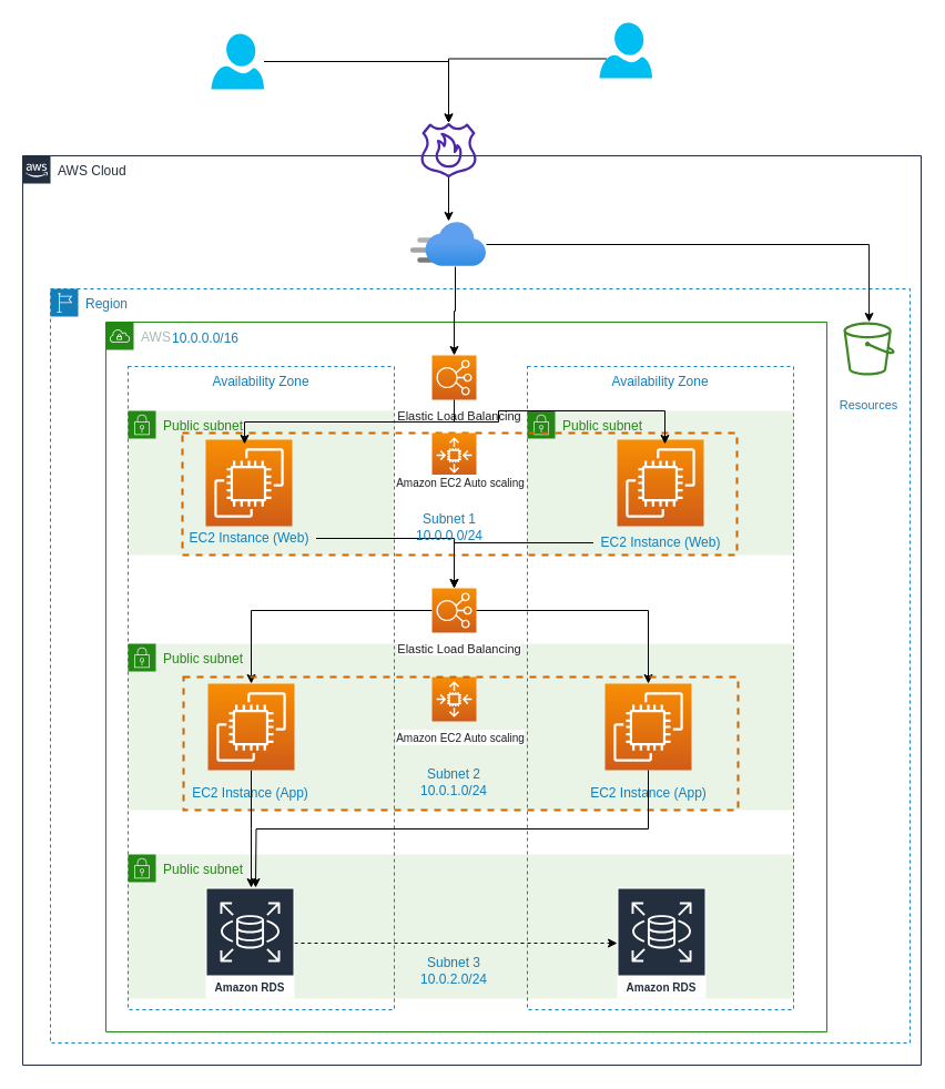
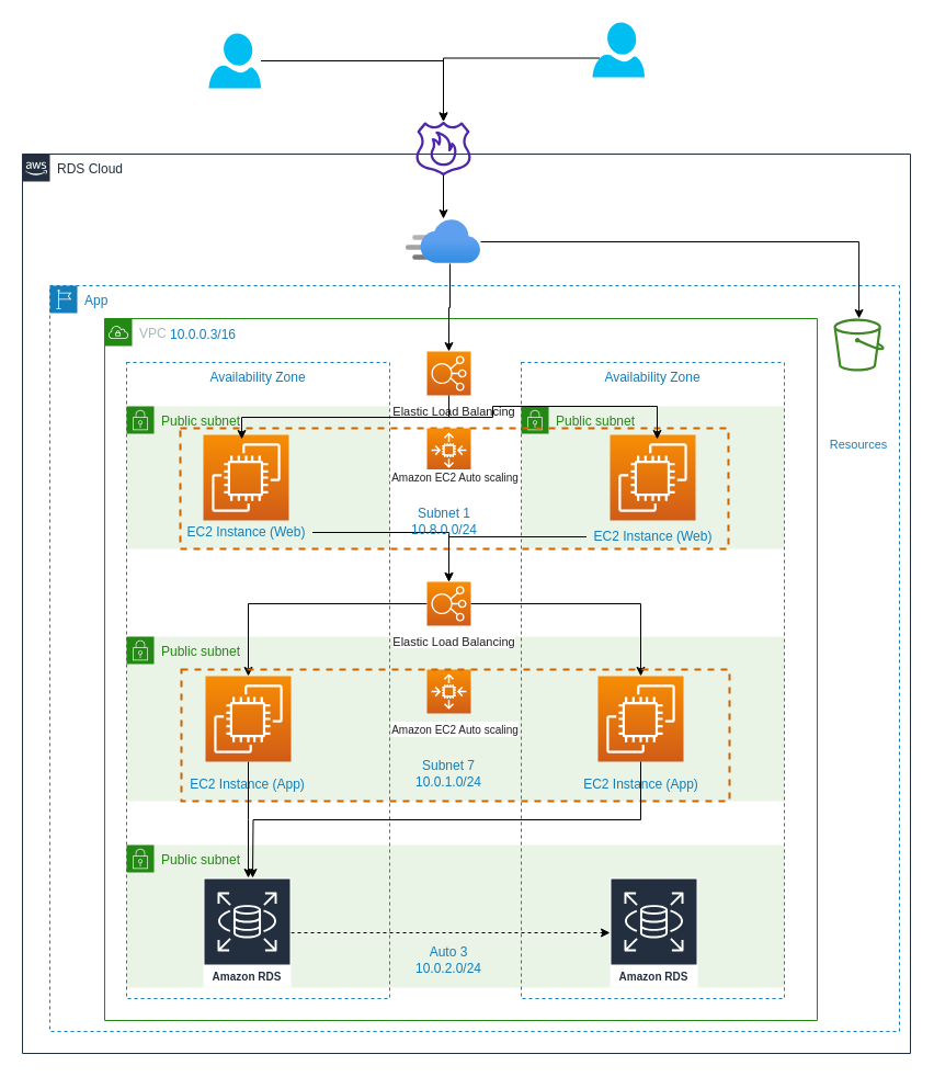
- <mxCell id="3" value="AWS Cloud" style="points=[[0,0],[0.25,0],[0.5,0],[0.75,0],[1,0],[1,0.25],[1,0.5],[1,0.75],[1,1],[0.75,1],[0.5,1],[0.25,1],[0,1],[0,0.75],[0,0.5],[0,0.25]];outlineConnect=0;gradientColor=none;html=1;whiteSpace=wrap;fontSize=12;fontStyle=0;container=0;pointerEvents=0;collapsible=0;recursiveResize=0;shape=mxgraph.aws4.group;grIcon=mxgraph.aws4.group_aws_cloud_alt;strokeColor=#232F3E;fillColor=none;verticalAlign=top;align=left;spacingLeft=30;fontColor=#232F3E;dashed=0;movable=1;resizable=1;rotatable=1;deletable=1;editable=1;connectable=1;" vertex="1" parent="2"><mxGeometry y="120" width="810" height="820" as="geometry" /></mxCell>
+ <mxCell id="3" value="RDS Cloud" style="points=[[0,0],[0.25,0],[0.5,0],[0.75,0],[1,0],[1,0.25],[1,0.5],[1,0.75],[1,1],[0.75,1],[0.5,1],[0.25,1],[0,1],[0,0.75],[0,0.5],[0,0.25]];outlineConnect=0;gradientColor=none;html=1;whiteSpace=wrap;fontSize=12;fontStyle=0;container=0;pointerEvents=0;collapsible=0;recursiveResize=0;shape=mxgraph.aws4.group;grIcon=mxgraph.aws4.group_aws_cloud_alt;strokeColor=#232F3E;fillColor=none;verticalAlign=top;align=left;spacingLeft=30;fontColor=#232F3E;dashed=0;movable=1;resizable=1;rotatable=1;deletable=1;editable=1;connectable=1;" vertex="1" parent="2"><mxGeometry y="120" width="810" height="820" as="geometry" /></mxCell>
- <mxCell id="9" value="Region" style="points=[[0,0],[0.25,0],[0.5,0],[0.75,0],[1,0],[1,0.25],[1,0.5],[1,0.75],[1,1],[0.75,1],[0.5,1],[0.25,1],[0,1],[0,0.75],[0,0.5],[0,0.25]];outlineConnect=0;gradientColor=none;html=1;whiteSpace=wrap;fontSize=12;fontStyle=0;container=1;pointerEvents=0;collapsible=0;recursiveResize=0;shape=mxgraph.aws4.group;grIcon=mxgraph.aws4.group_region;strokeColor=#147EBA;fillColor=none;verticalAlign=top;align=left;spacingLeft=30;fontColor=#147EBA;dashed=1;movable=1;resizable=1;rotatable=1;deletable=1;editable=1;connectable=1;" vertex="1" parent="2"><mxGeometry x="25" y="240" width="775" height="680" as="geometry" /></mxCell>
+ <mxCell id="9" value="App" style="points=[[0,0],[0.25,0],[0.5,0],[0.75,0],[1,0],[1,0.25],[1,0.5],[1,0.75],[1,1],[0.75,1],[0.5,1],[0.25,1],[0,1],[0,0.75],[0,0.5],[0,0.25]];outlineConnect=0;gradientColor=none;html=1;whiteSpace=wrap;fontSize=12;fontStyle=0;container=1;pointerEvents=0;collapsible=0;recursiveResize=0;shape=mxgraph.aws4.group;grIcon=mxgraph.aws4.group_region;strokeColor=#147EBA;fillColor=none;verticalAlign=top;align=left;spacingLeft=30;fontColor=#147EBA;dashed=1;movable=1;resizable=1;rotatable=1;deletable=1;editable=1;connectable=1;" vertex="1" parent="2"><mxGeometry x="25" y="240" width="775" height="680" as="geometry" /></mxCell>
- <mxCell id="10" value="AWS" style="points=[[0,0],[0.25,0],[0.5,0],[0.75,0],[1,0],[1,0.25],[1,0.5],[1,0.75],[1,1],[0.75,1],[0.5,1],[0.25,1],[0,1],[0,0.75],[0,0.5],[0,0.25]];outlineConnect=0;gradientColor=none;html=1;whiteSpace=wrap;fontSize=12;fontStyle=0;container=1;pointerEvents=0;collapsible=0;recursiveResize=0;shape=mxgraph.aws4.group;grIcon=mxgraph.aws4.group_vpc;strokeColor=#248814;fillColor=none;verticalAlign=top;align=left;spacingLeft=30;fontColor=#AAB7B8;dashed=0;movable=1;resizable=1;rotatable=1;deletable=1;editable=1;connectable=1;" vertex="1" parent="9"><mxGeometry x="50" y="30" width="650" height="640" as="geometry" /></mxCell>
+ <mxCell id="10" value="VPC" style="points=[[0,0],[0.25,0],[0.5,0],[0.75,0],[1,0],[1,0.25],[1,0.5],[1,0.75],[1,1],[0.75,1],[0.5,1],[0.25,1],[0,1],[0,0.75],[0,0.5],[0,0.25]];outlineConnect=0;gradientColor=none;html=1;whiteSpace=wrap;fontSize=12;fontStyle=0;container=1;pointerEvents=0;collapsible=0;recursiveResize=0;shape=mxgraph.aws4.group;grIcon=mxgraph.aws4.group_vpc;strokeColor=#248814;fillColor=none;verticalAlign=top;align=left;spacingLeft=30;fontColor=#AAB7B8;dashed=0;movable=1;resizable=1;rotatable=1;deletable=1;editable=1;connectable=1;" vertex="1" parent="9"><mxGeometry x="50" y="30" width="650" height="640" as="geometry" /></mxCell>
- <mxCell id="35" value="10.0.0.0/16" style="text;strokeColor=none;align=center;fillColor=none;html=1;verticalAlign=middle;whiteSpace=wrap;rounded=0;dashed=1;fontFamily=Helvetica;fontSize=12;fontColor=#147EBA;movable=1;resizable=1;rotatable=1;deletable=1;editable=1;connectable=1;" vertex="1" parent="10"><mxGeometry x="20" width="140" height="30" as="geometry" /></mxCell>
+ <mxCell id="35" value="10.0.0.3/16" style="text;strokeColor=none;align=center;fillColor=none;html=1;verticalAlign=middle;whiteSpace=wrap;rounded=0;dashed=1;fontFamily=Helvetica;fontSize=12;fontColor=#147EBA;movable=1;resizable=1;rotatable=1;deletable=1;editable=1;connectable=1;" vertex="1" parent="10"><mxGeometry x="20" width="140" height="30" as="geometry" /></mxCell>
- <mxCell id="50" value="Resources" style="text;strokeColor=none;align=center;fillColor=none;html=1;verticalAlign=middle;whiteSpace=wrap;rounded=0;dashed=1;fontFamily=Helvetica;fontSize=11;fontColor=#147EBA;" vertex="1" parent="9"><mxGeometry x="708.08" y="90" width="60" height="30" as="geometry" /></mxCell>
+ <mxCell id="50" value="Resources" style="text;strokeColor=none;align=center;fillColor=none;html=1;verticalAlign=middle;whiteSpace=wrap;rounded=0;dashed=1;fontFamily=Helvetica;fontSize=11;fontColor=#147EBA;" vertex="1" parent="9"><mxGeometry x="708.08" y="130" width="60" height="30" as="geometry" /></mxCell>
- <mxCell id="33" value="Subnet 1&lt;br&gt;10.0.0.0/24" style="text;strokeColor=none;align=center;fillColor=none;html=1;verticalAlign=middle;whiteSpace=wrap;rounded=0;dashed=1;fontFamily=Helvetica;fontSize=12;fontColor=#147EBA;movable=1;resizable=1;rotatable=1;deletable=1;editable=1;connectable=1;" vertex="1" parent="10"><mxGeometry x="240" y="170" width="140" height="30" as="geometry" /></mxCell>
+ <mxCell id="33" value="Subnet 1&lt;br&gt;10.8.0.0/24" style="text;strokeColor=none;align=center;fillColor=none;html=1;verticalAlign=middle;whiteSpace=wrap;rounded=0;dashed=1;fontFamily=Helvetica;fontSize=12;fontColor=#147EBA;movable=1;resizable=1;rotatable=1;deletable=1;editable=1;connectable=1;" vertex="1" parent="10"><mxGeometry x="240" y="170" width="140" height="30" as="geometry" /></mxCell>
- <mxCell id="34" value="Subnet 2&lt;br&gt;10.0.1.0/24" style="text;strokeColor=none;align=center;fillColor=none;html=1;verticalAlign=middle;whiteSpace=wrap;rounded=0;dashed=1;fontFamily=Helvetica;fontSize=12;fontColor=#147EBA;movable=1;resizable=1;rotatable=1;deletable=1;editable=1;connectable=1;" vertex="1" parent="10"><mxGeometry x="244" y="400" width="140" height="30" as="geometry" /></mxCell>
+ <mxCell id="34" value="Subnet 7&lt;br&gt;10.0.1.0/24" style="text;strokeColor=none;align=center;fillColor=none;html=1;verticalAlign=middle;whiteSpace=wrap;rounded=0;dashed=1;fontFamily=Helvetica;fontSize=12;fontColor=#147EBA;movable=1;resizable=1;rotatable=1;deletable=1;editable=1;connectable=1;" vertex="1" parent="10"><mxGeometry x="244" y="400" width="140" height="30" as="geometry" /></mxCell>
- <mxCell id="13" value="Subnet 3&lt;br&gt;10.0.2.0/24" style="text;strokeColor=none;align=center;fillColor=none;html=1;verticalAlign=middle;whiteSpace=wrap;rounded=0;dashed=1;fontFamily=Helvetica;fontSize=12;fontColor=#147EBA;movable=1;resizable=1;rotatable=1;deletable=1;editable=1;connectable=1;" vertex="1" parent="12"><mxGeometry x="224" y="90" width="140" height="30" as="geometry" /></mxCell>
+ <mxCell id="13" value="Auto 3&lt;br&gt;10.0.2.0/24" style="text;strokeColor=none;align=center;fillColor=none;html=1;verticalAlign=middle;whiteSpace=wrap;rounded=0;dashed=1;fontFamily=Helvetica;fontSize=12;fontColor=#147EBA;movable=1;resizable=1;rotatable=1;deletable=1;editable=1;connectable=1;" vertex="1" parent="12"><mxGeometry x="224" y="90" width="140" height="30" as="geometry" /></mxCell>
